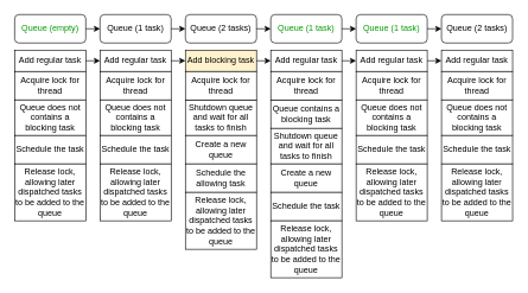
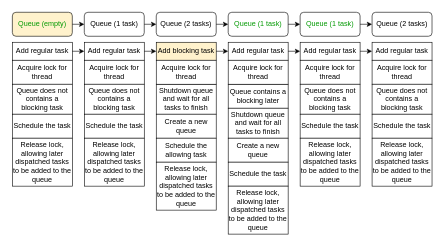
- <mxCell id="2" value="&lt;font color=&quot;#009900&quot;&gt;Queue (empty)&lt;/font&gt;" style="rounded=1;whiteSpace=wrap;html=1;" vertex="1" parent="1"><mxGeometry x="20" y="20" width="100" height="40" as="geometry" /></mxCell>
+ <mxCell id="2" value="&lt;font color=&quot;#009900&quot;&gt;Queue (empty)&lt;/font&gt;" style="rounded=1;whiteSpace=wrap;html=1;fillColor=#fff2cc;" vertex="1" parent="1"><mxGeometry x="20" y="20" width="100" height="40" as="geometry" /></mxCell>
- <mxCell id="19" value="Queue contains a blocking task" style="rounded=0;whiteSpace=wrap;html=1;" vertex="1" parent="1"><mxGeometry x="380" y="140" width="100" height="40" as="geometry" /></mxCell>
+ <mxCell id="19" value="Queue contains a blocking later" style="rounded=0;whiteSpace=wrap;html=1;" vertex="1" parent="1"><mxGeometry x="380" y="140" width="100" height="40" as="geometry" /></mxCell>
